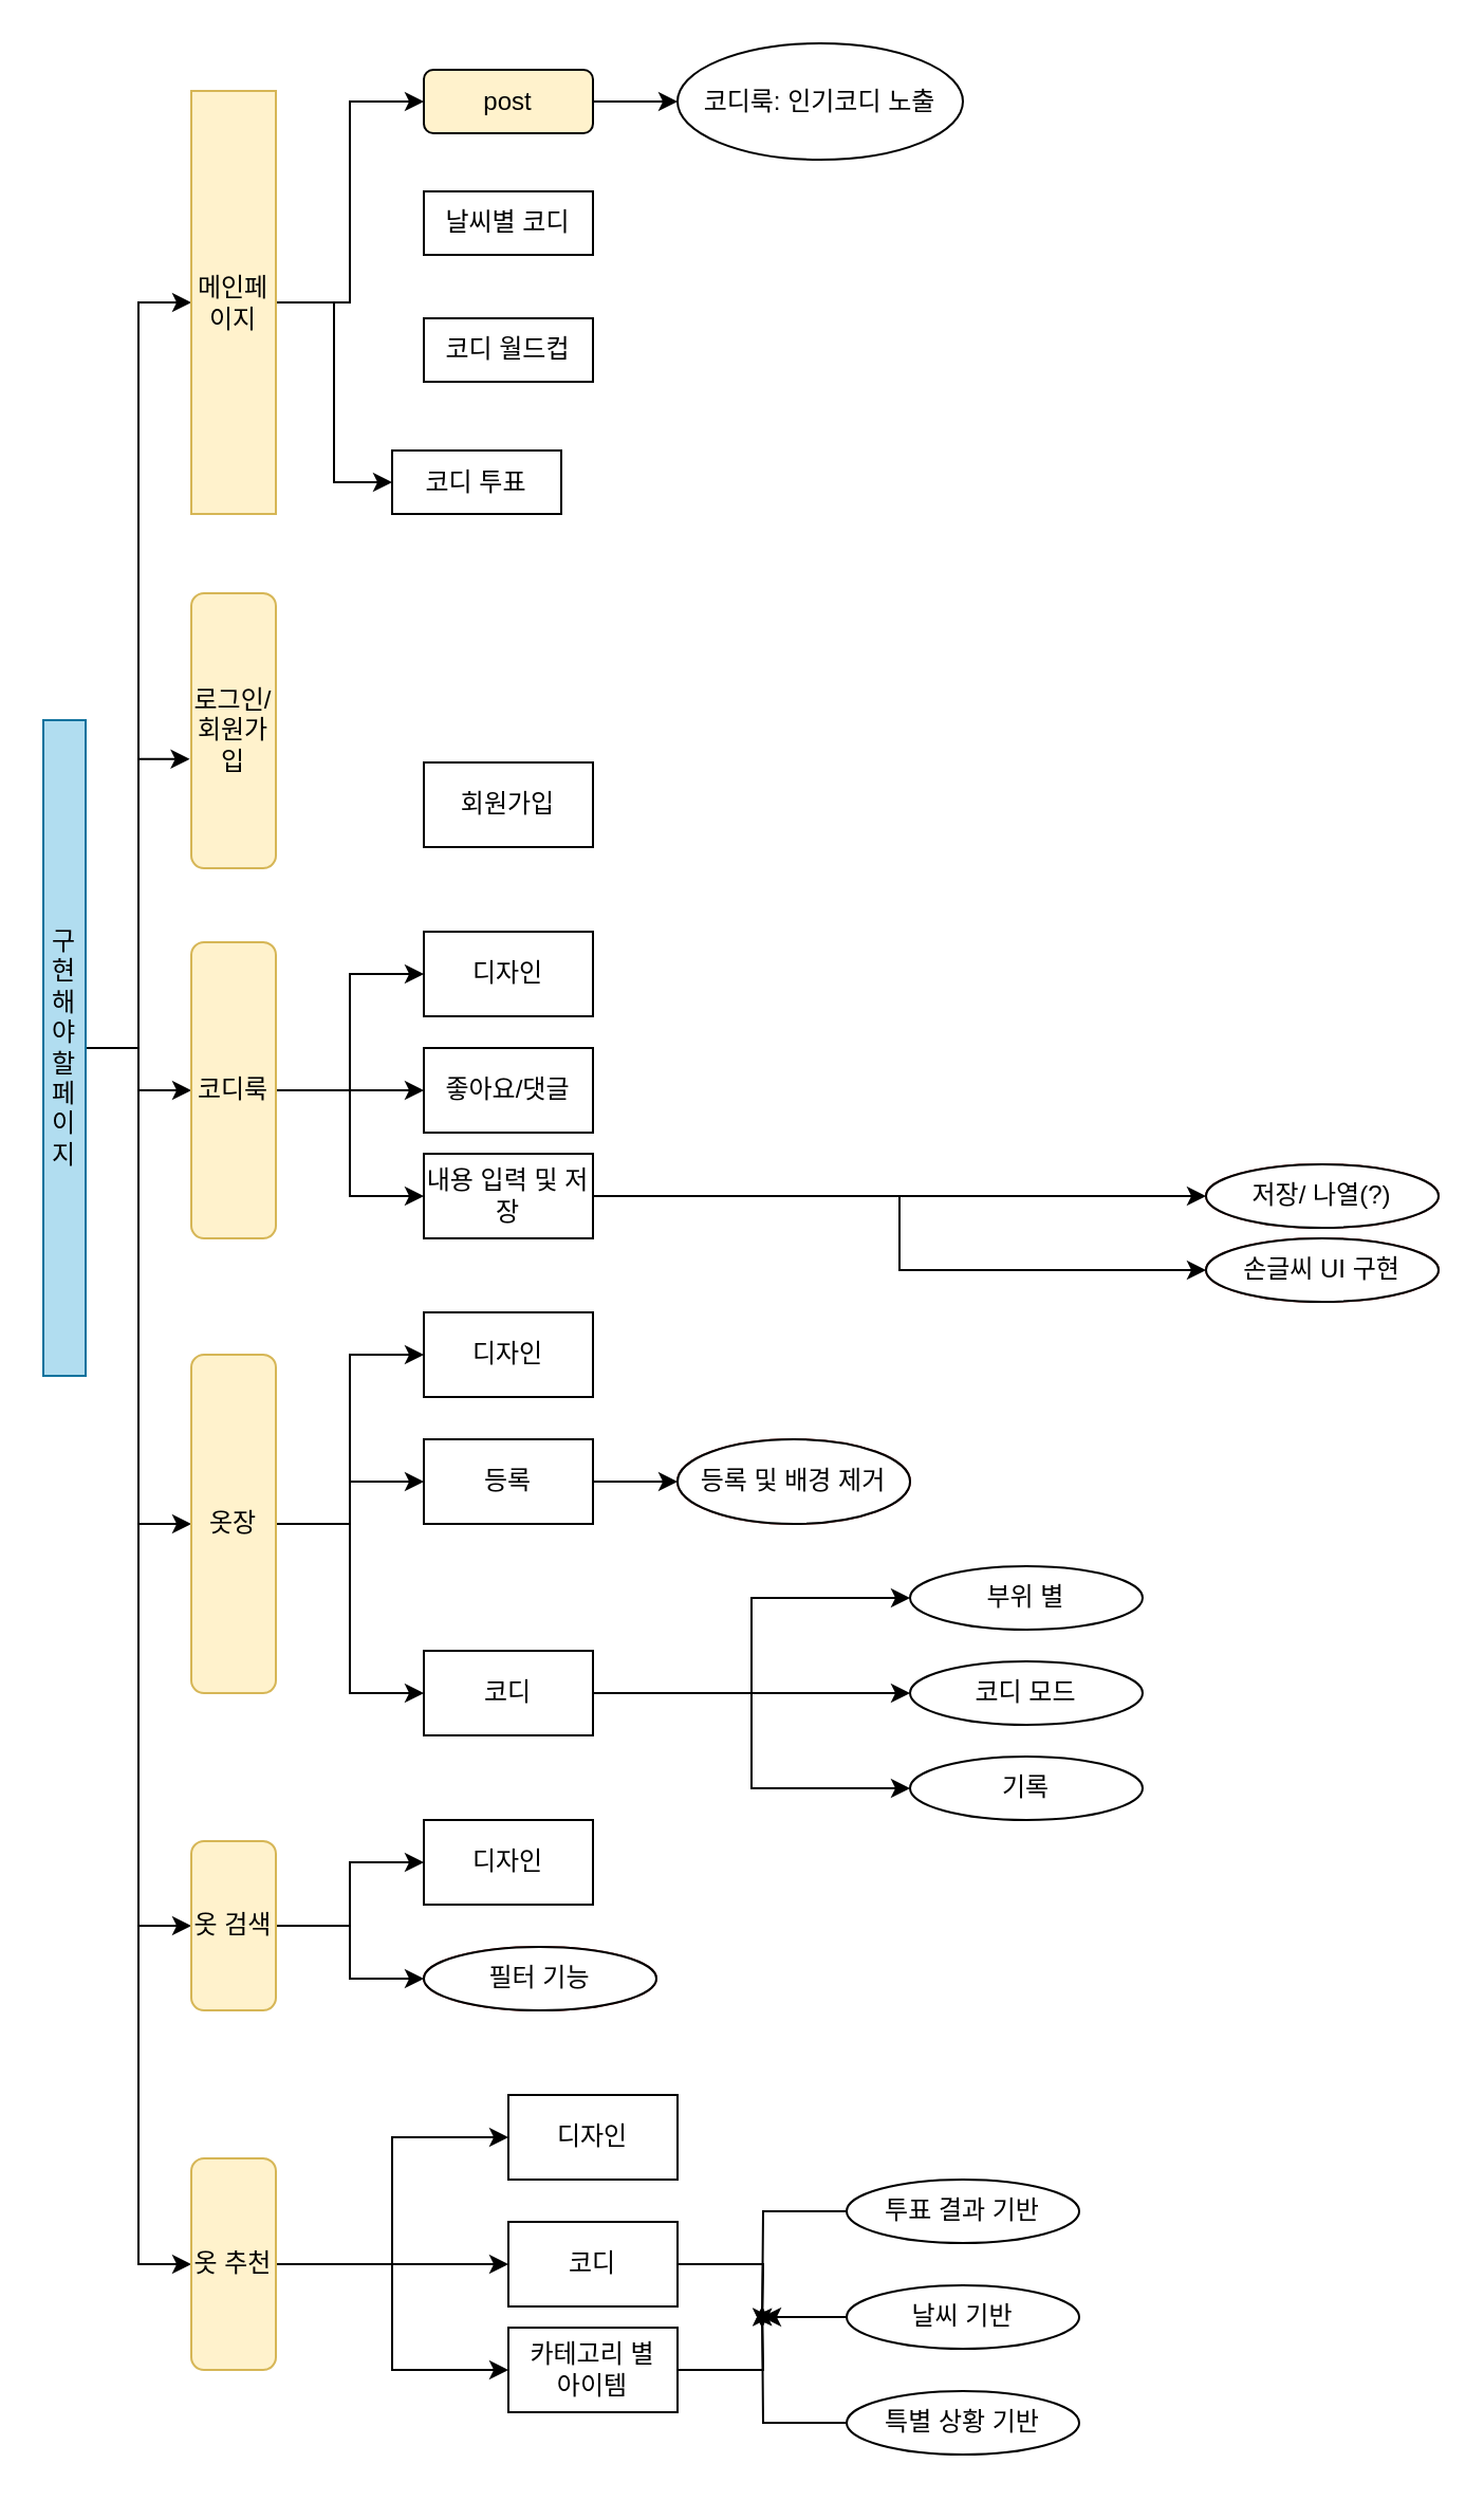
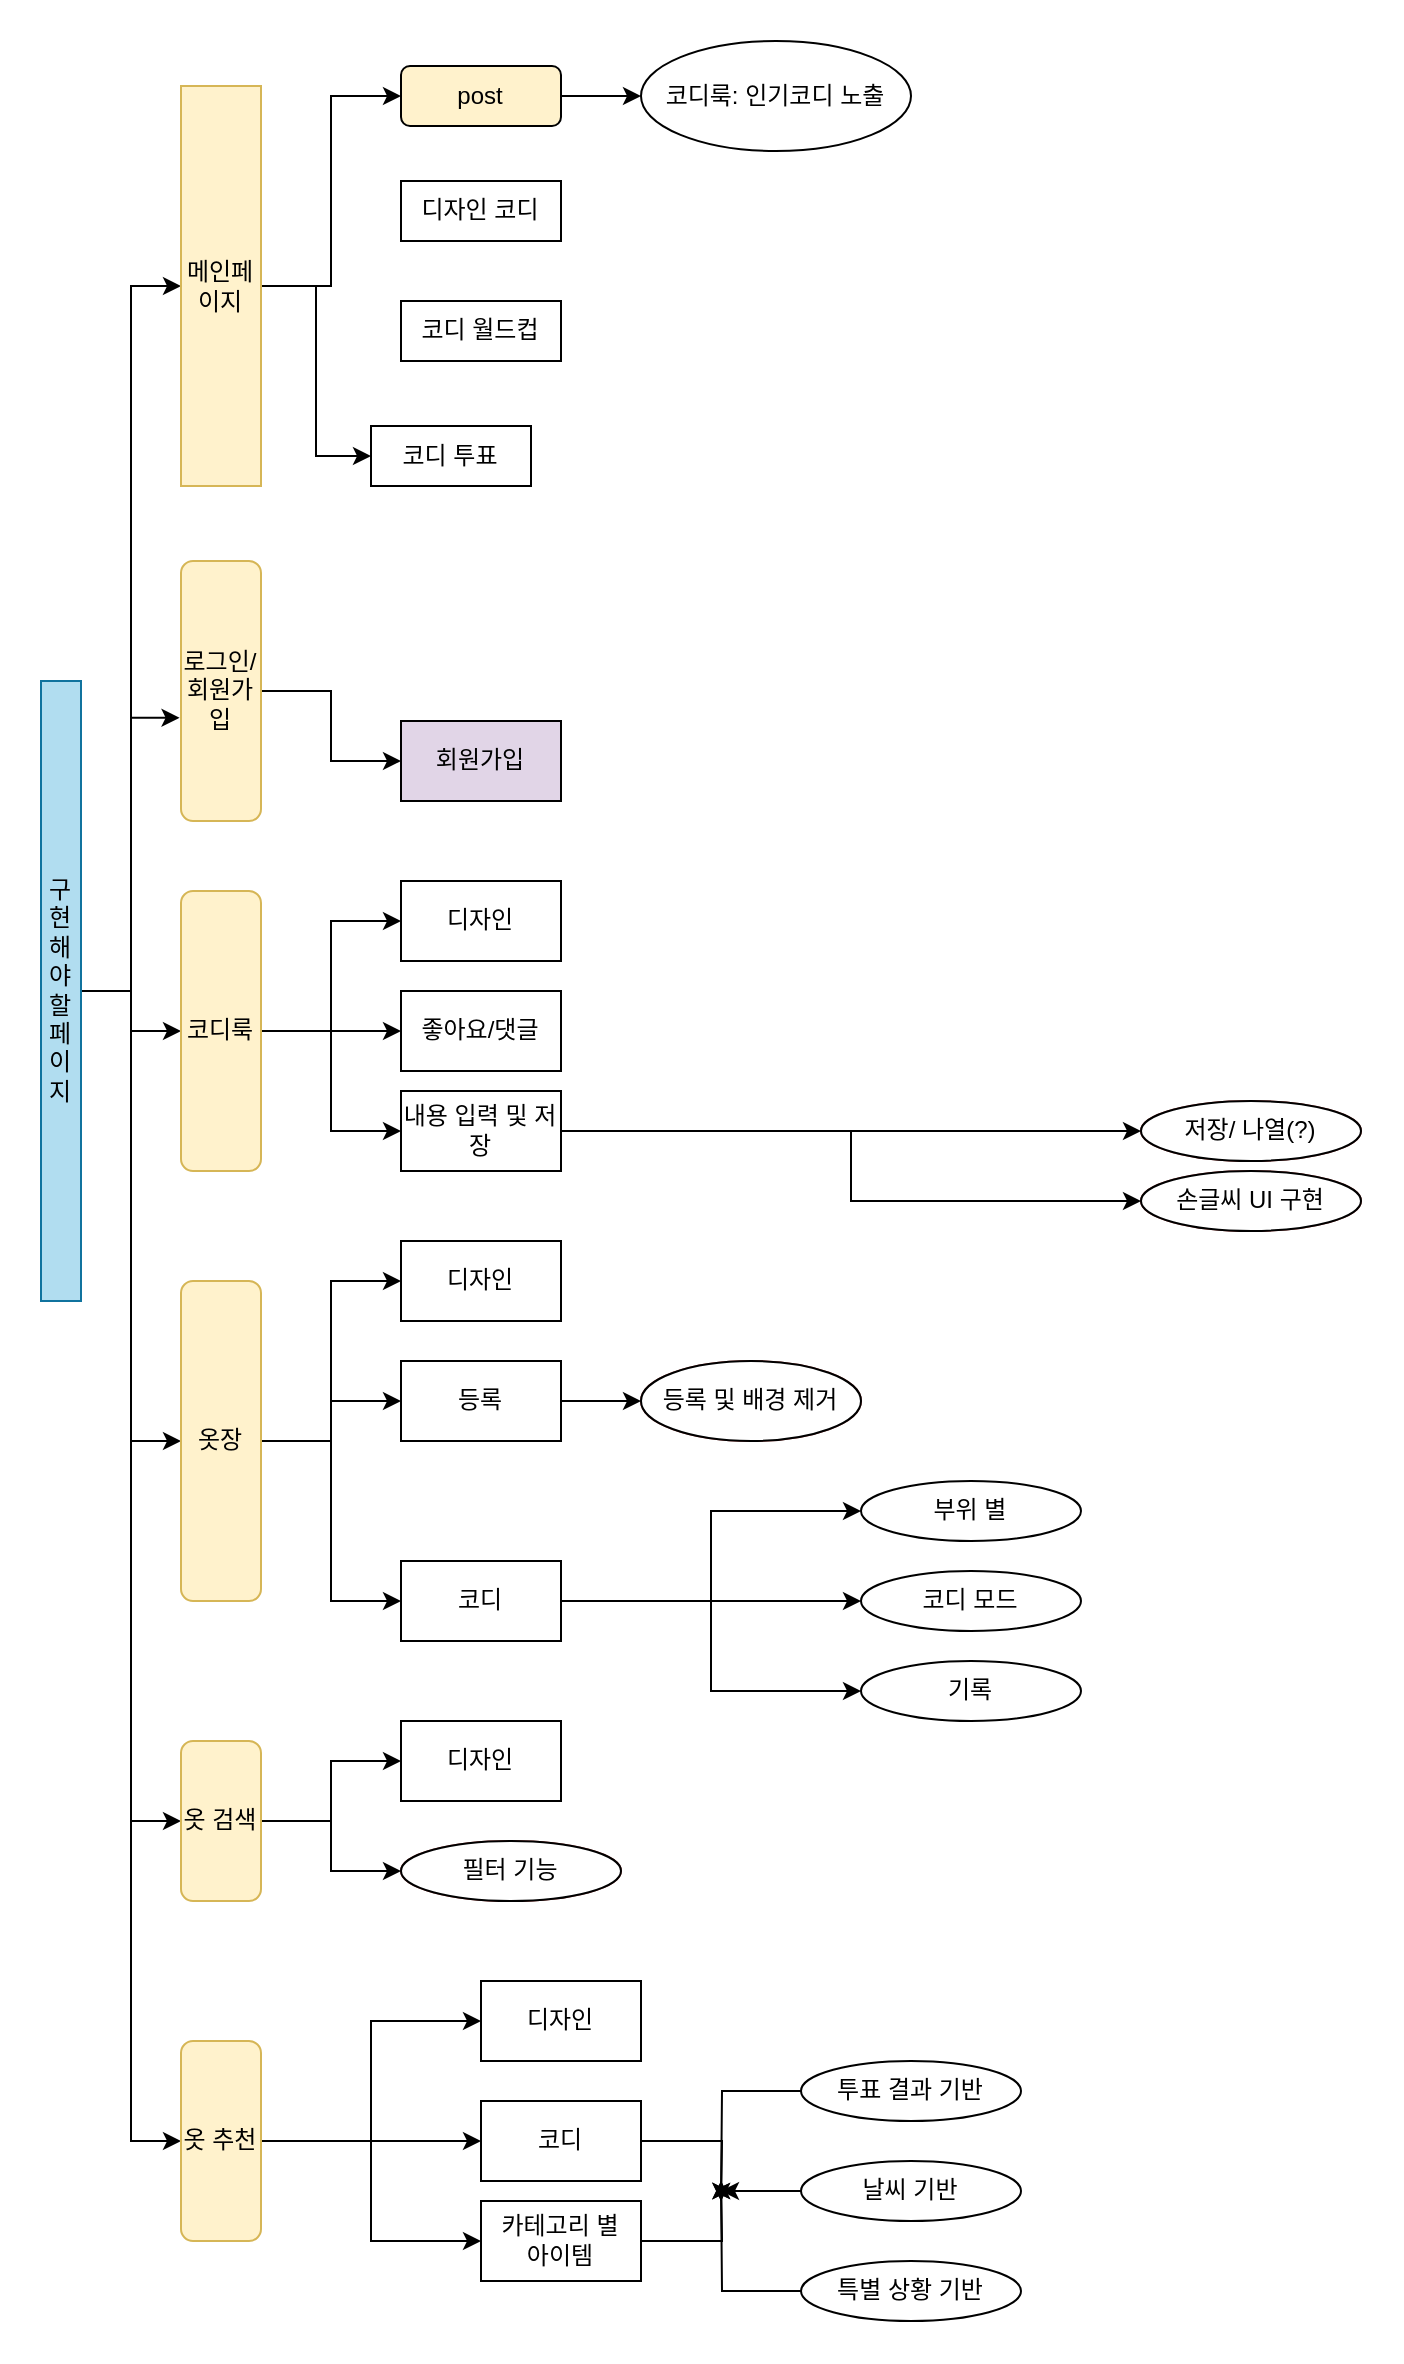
- <mxCell id="32" value="날씨별 코디" style="whiteSpace=wrap;html=1;rounded=1;arcSize=0;" parent="1" vertex="1"><mxGeometry x="200" y="90" width="80" height="30" as="geometry" /></mxCell>
+ <mxCell id="32" value="디자인 코디" style="whiteSpace=wrap;html=1;rounded=1;arcSize=0;" parent="1" vertex="1"><mxGeometry x="200" y="90" width="80" height="30" as="geometry" /></mxCell>
+ <mxCell id="12" style="edgeStyle=orthogonalEdgeStyle;rounded=0;orthogonalLoop=1;jettySize=auto;html=1;entryX=0;entryY=0.5;entryDx=0;entryDy=0;" parent="1" source="13" target="35" edge="1"><mxGeometry relative="1" as="geometry" /></mxCell>
- <mxCell id="35" value="회원가입" style="rounded=0;whiteSpace=wrap;html=1;" parent="1" vertex="1"><mxGeometry x="200" y="360" width="80" height="40" as="geometry" /></mxCell>
+ <mxCell id="35" value="회원가입" style="rounded=0;whiteSpace=wrap;html=1;fillColor=#e1d5e7;" parent="1" vertex="1"><mxGeometry x="200" y="360" width="80" height="40" as="geometry" /></mxCell>
